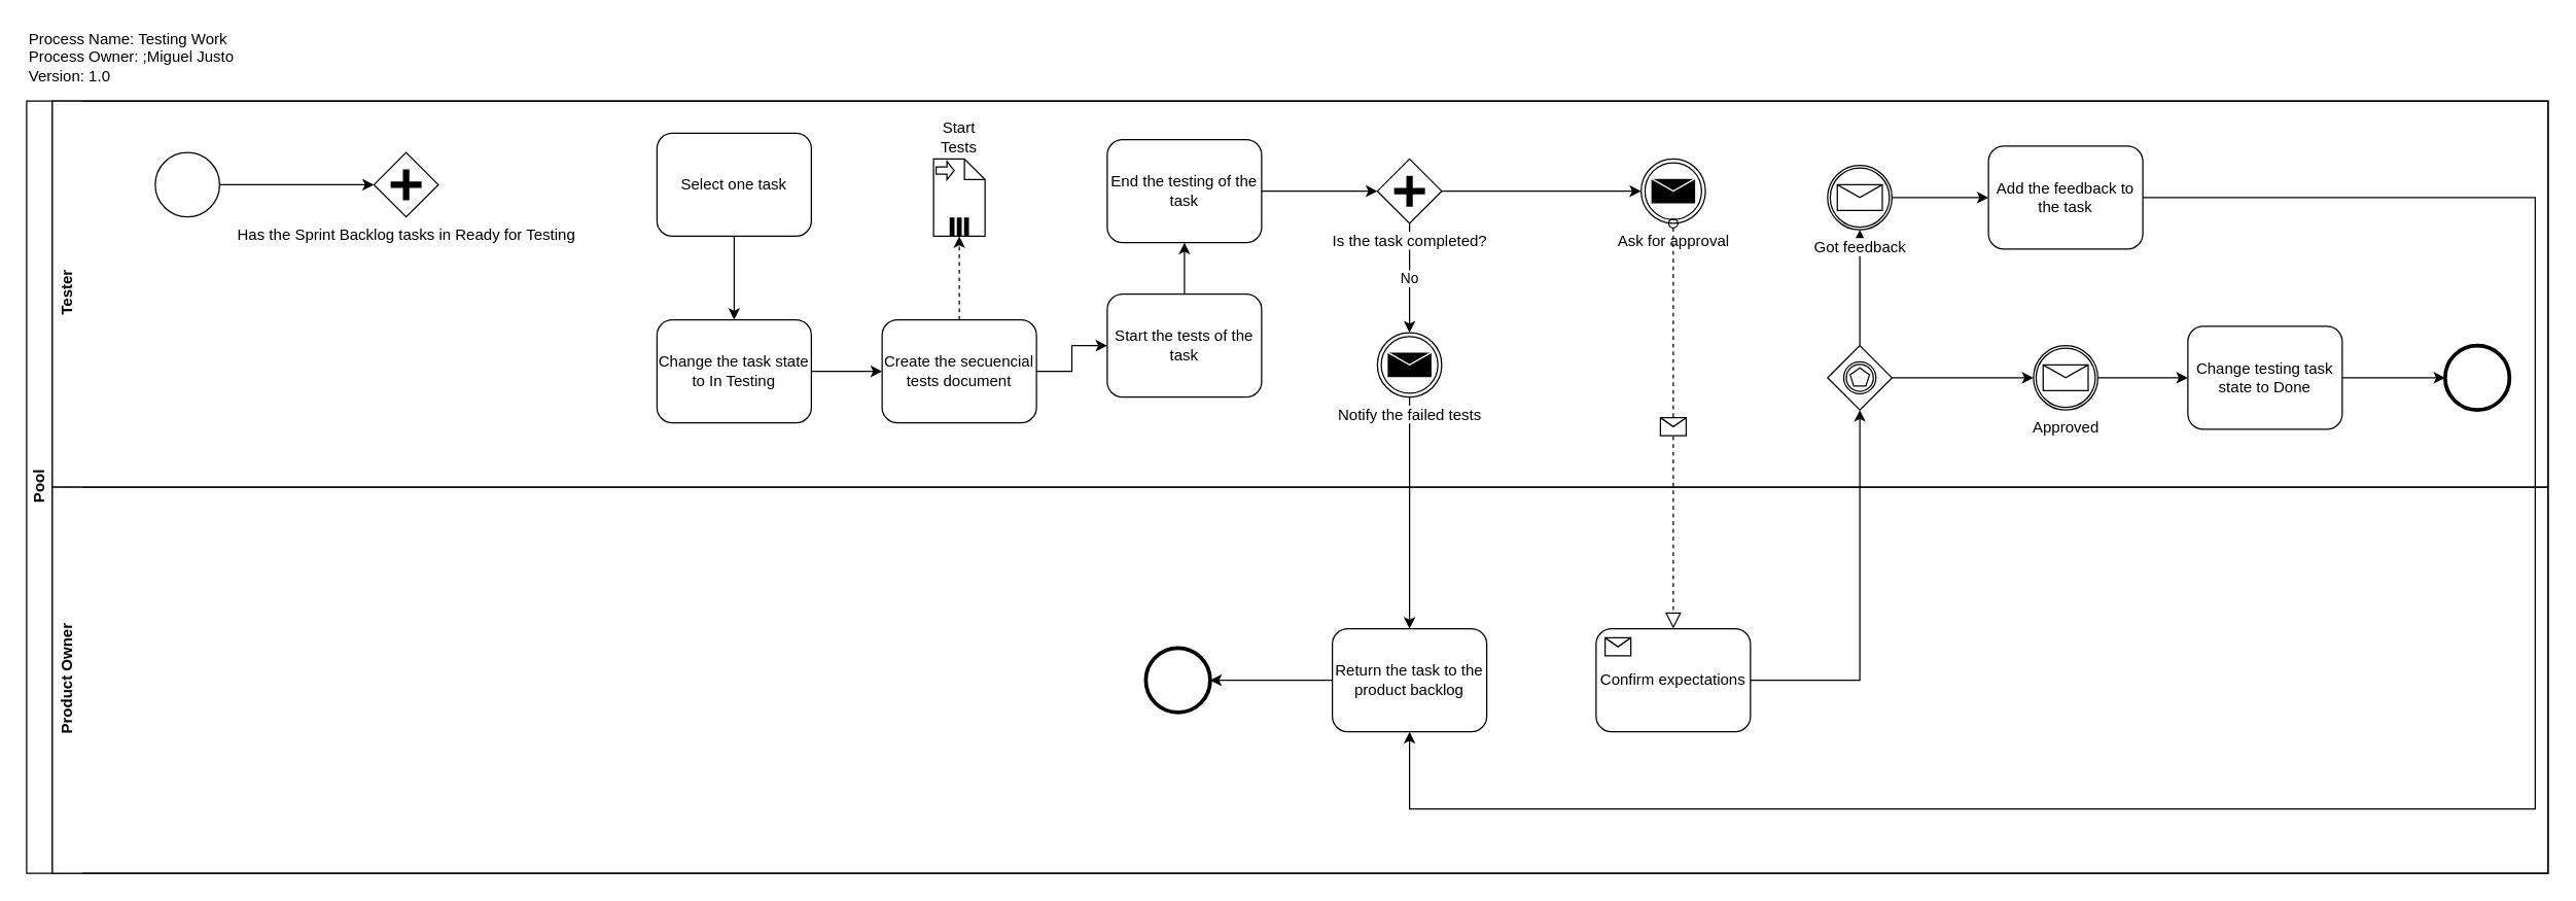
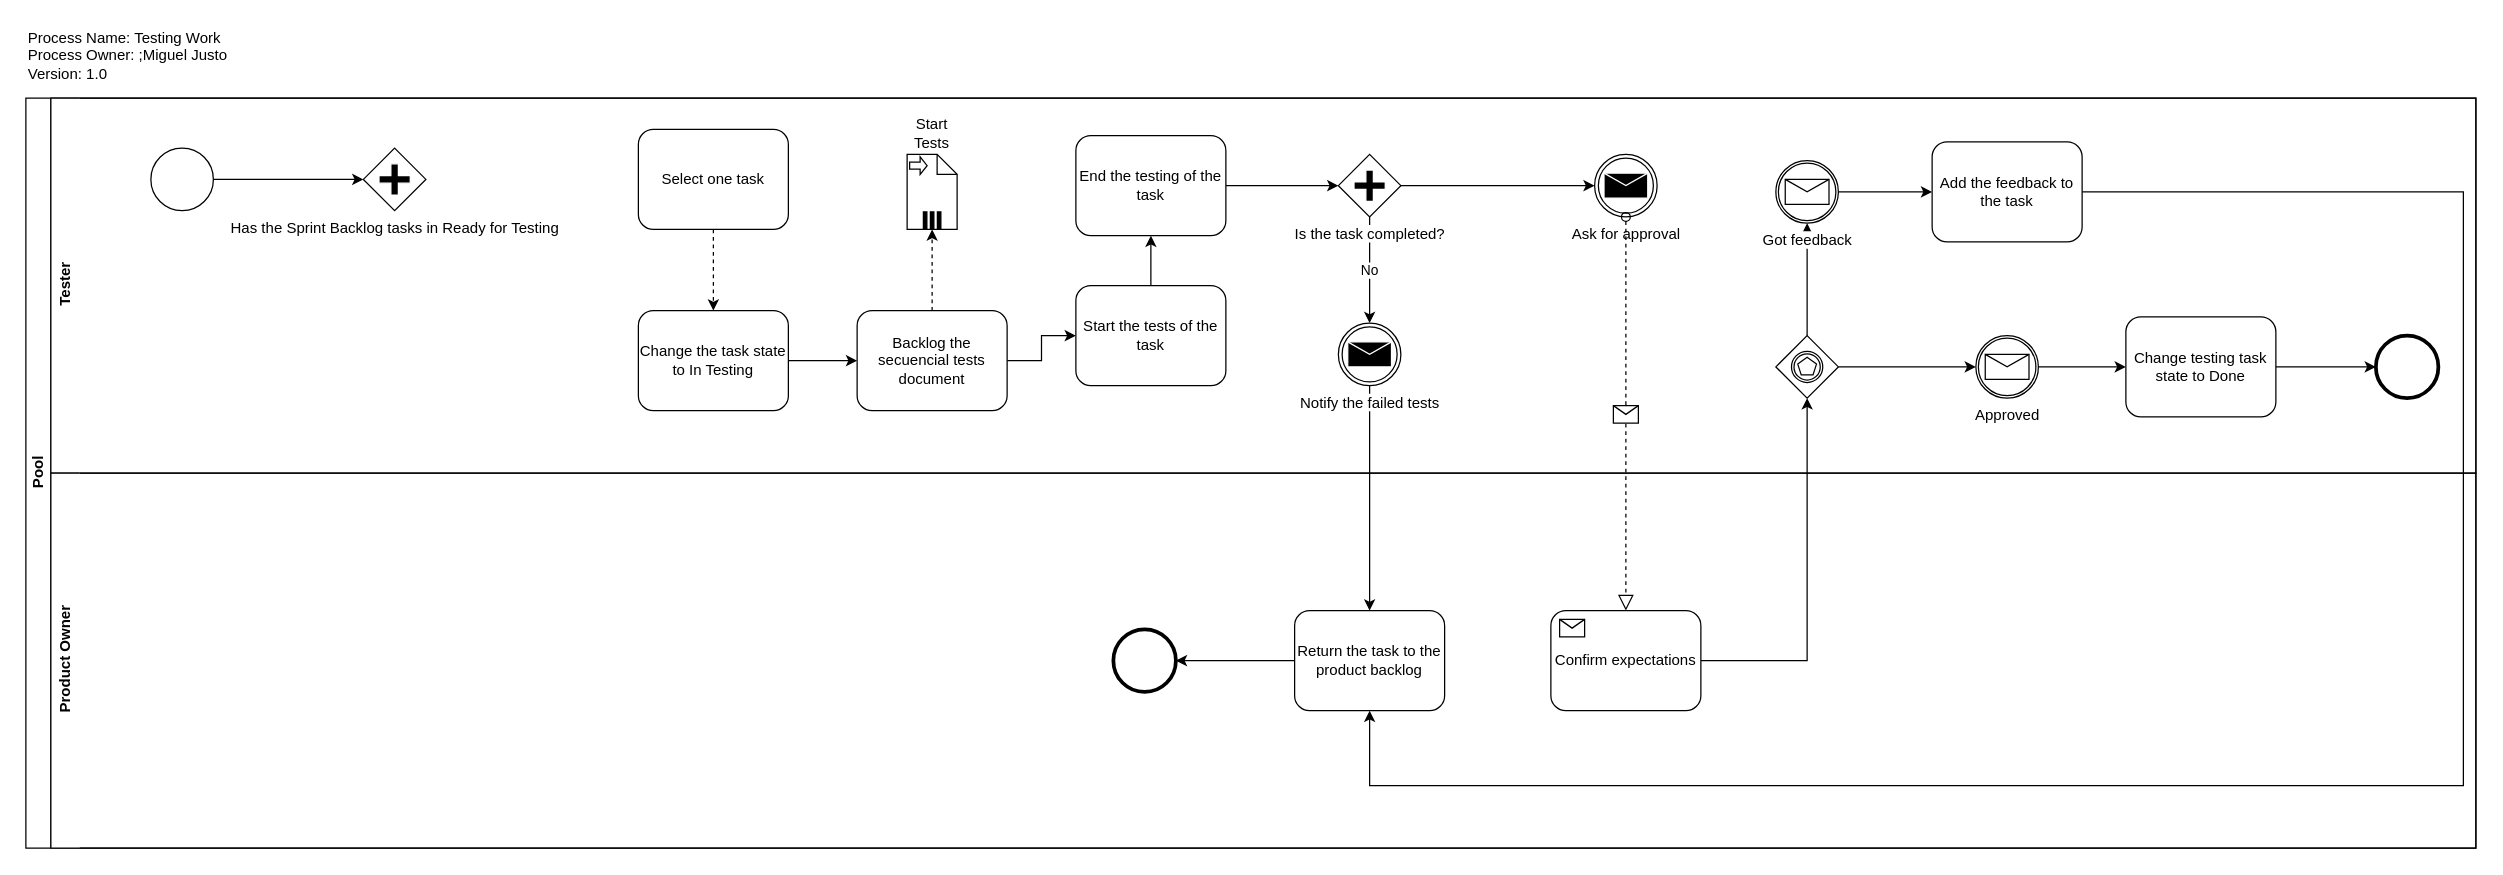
- <mxCell id="7" style="edgeStyle=orthogonalEdgeStyle;rounded=0;orthogonalLoop=1;jettySize=auto;html=1;exitX=0.5;exitY=1;exitDx=0;exitDy=0;entryX=0.5;entryY=0;entryDx=0;entryDy=0;" edge="1" parent="3" source="8" target="16"><mxGeometry relative="1" as="geometry" /></mxCell>
+ <mxCell id="7" style="edgeStyle=orthogonalEdgeStyle;rounded=0;orthogonalLoop=1;jettySize=auto;html=1;exitX=0.5;exitY=1;exitDx=0;exitDy=0;entryX=0.5;entryY=0;entryDx=0;entryDy=0;dashed=1;" edge="1" parent="3" source="8" target="16"><mxGeometry relative="1" as="geometry" /></mxCell>
- <mxCell id="31" value="Create the secuencial tests document" style="shape=ext;rounded=1;html=1;whiteSpace=wrap;" vertex="1" parent="3"><mxGeometry x="645" y="170" width="120" height="80" as="geometry" /></mxCell>
+ <mxCell id="31" value="Backlog the secuencial tests document" style="shape=ext;rounded=1;html=1;whiteSpace=wrap;" vertex="1" parent="3"><mxGeometry x="645" y="170" width="120" height="80" as="geometry" /></mxCell>
